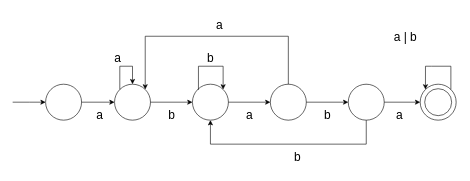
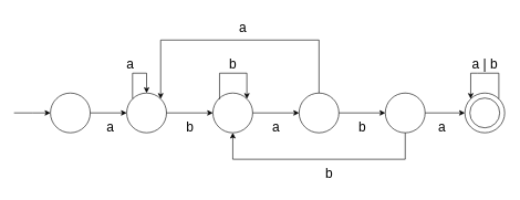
- <mxCell id="22" value="a | b" style="text;html=1;align=center;verticalAlign=middle;resizable=0;points=[];autosize=1;strokeColor=none;fillColor=none;fontSize=20;" vertex="1" parent="1"><mxGeometry x="645" y="40" width="60" height="40" as="geometry" /></mxCell>
+ <mxCell id="22" value="a | b" style="text;html=1;align=center;verticalAlign=middle;resizable=0;points=[];autosize=1;strokeColor=none;fillColor=none;fontSize=20;" vertex="1" parent="1"><mxGeometry x="700" y="75" width="60" height="40" as="geometry" /></mxCell>
